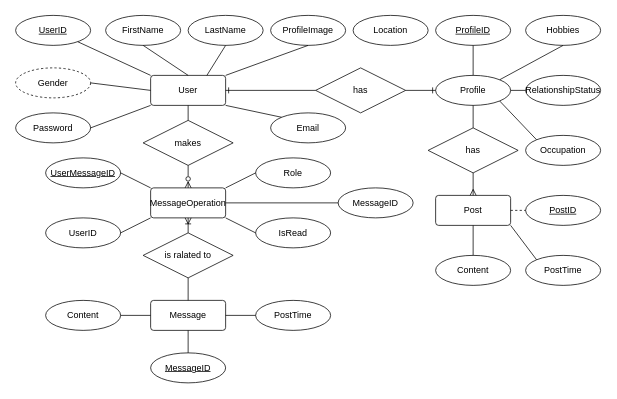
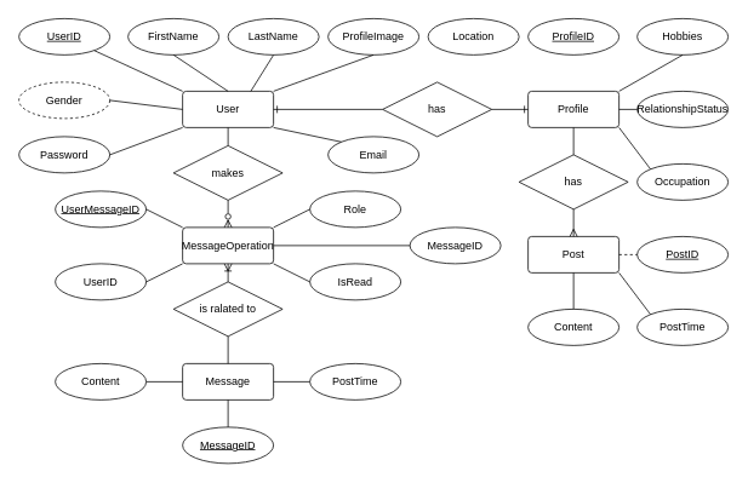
- <mxCell id="27" value="" style="edgeStyle=none;rounded=0;orthogonalLoop=1;jettySize=auto;html=1;endArrow=none;endFill=0;exitX=0.5;exitY=1;exitDx=0;exitDy=0;entryX=0.5;entryY=0;entryDx=0;entryDy=0;" parent="1" source="23" target="3" edge="1"><mxGeometry relative="1" as="geometry"><mxPoint x="710" y="40" as="sourcePoint" /><mxPoint x="650" y="40" as="targetPoint" /></mxGeometry></mxCell>
- <mxCell id="3" value="Profile" style="ellipse;arcSize=10;whiteSpace=wrap;html=1;align=center;" parent="1" vertex="1"><mxGeometry x="580" y="100" width="100" height="40" as="geometry" /></mxCell>
+ <mxCell id="3" value="Profile" style="rounded=1;arcSize=10;whiteSpace=wrap;html=1;align=center;" parent="1" vertex="1"><mxGeometry x="580" y="100" width="100" height="40" as="geometry" /></mxCell>
